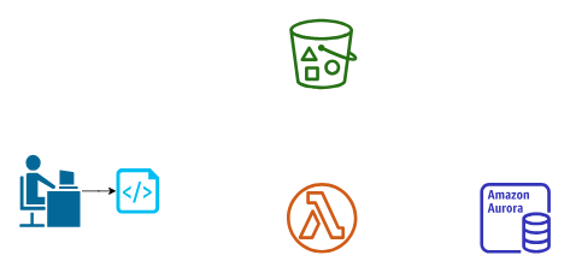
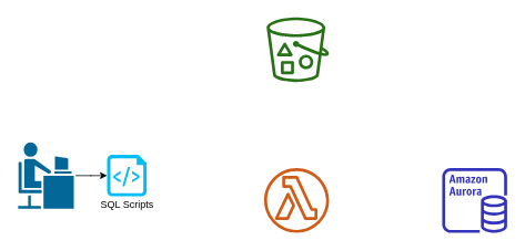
+ <mxCell id="9" value="SQL Scripts" style="text;html=1;align=center;verticalAlign=middle;resizable=0;points=[];autosize=1;" vertex="1" parent="7"><mxGeometry y="50" width="80" height="20" as="geometry" /></mxCell>
